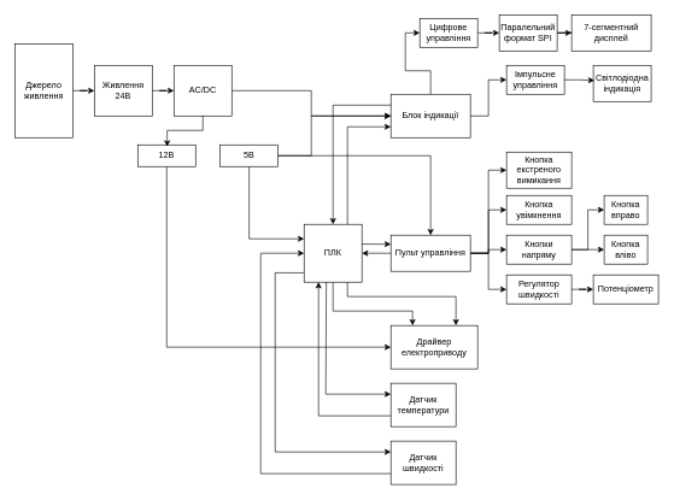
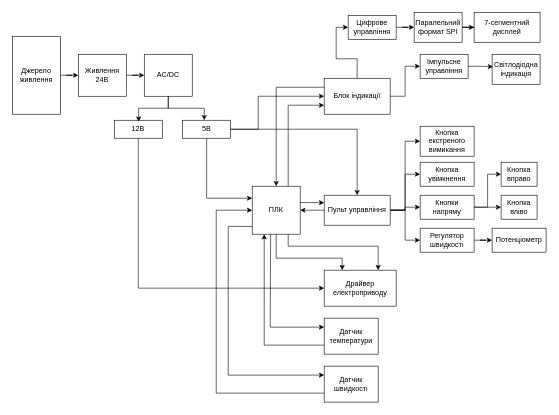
- <mxCell id="35" style="edgeStyle=orthogonalEdgeStyle;rounded=0;orthogonalLoop=1;jettySize=auto;html=1;" edge="1" parent="1" source="27" target="38"><mxGeometry relative="1" as="geometry" /></mxCell>
+ <mxCell id="35" style="edgeStyle=orthogonalEdgeStyle;rounded=0;orthogonalLoop=1;jettySize=auto;html=1;entryX=0.45;entryY=0;entryDx=0;entryDy=0;entryPerimeter=0;" edge="1" parent="1" source="27" target="33"><mxGeometry relative="1" as="geometry" /></mxCell>
